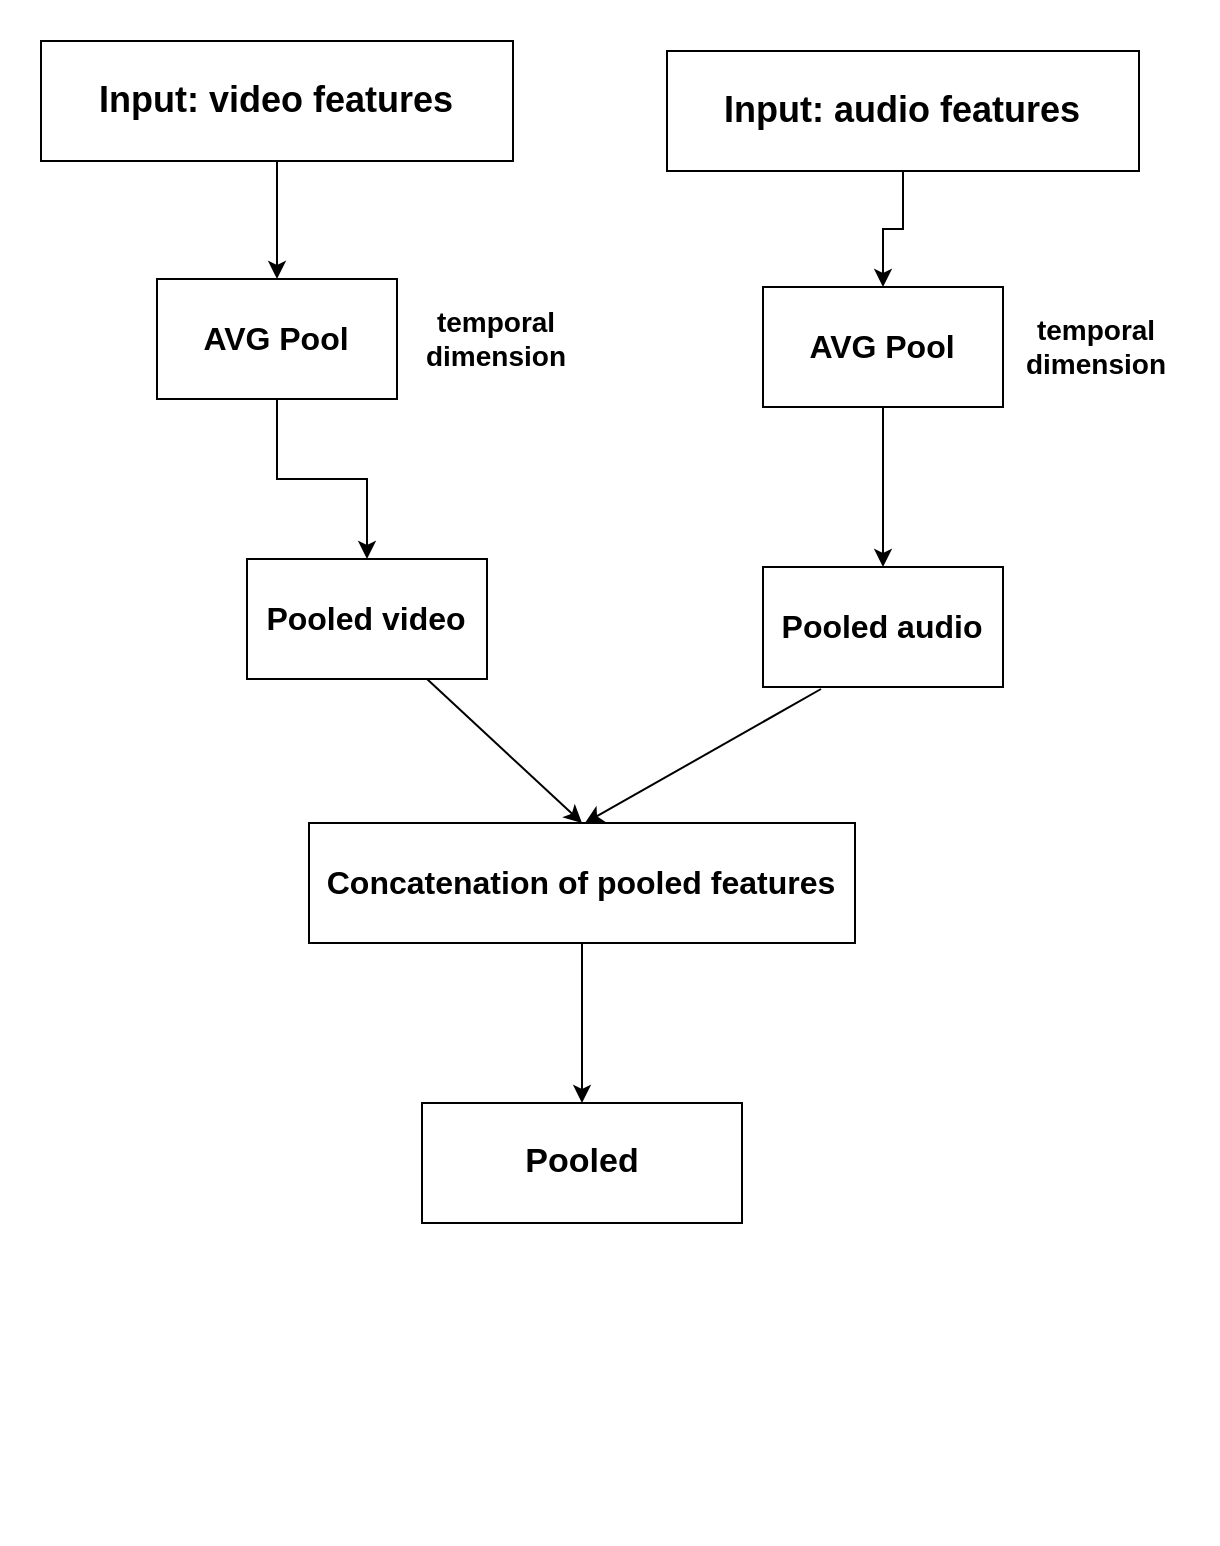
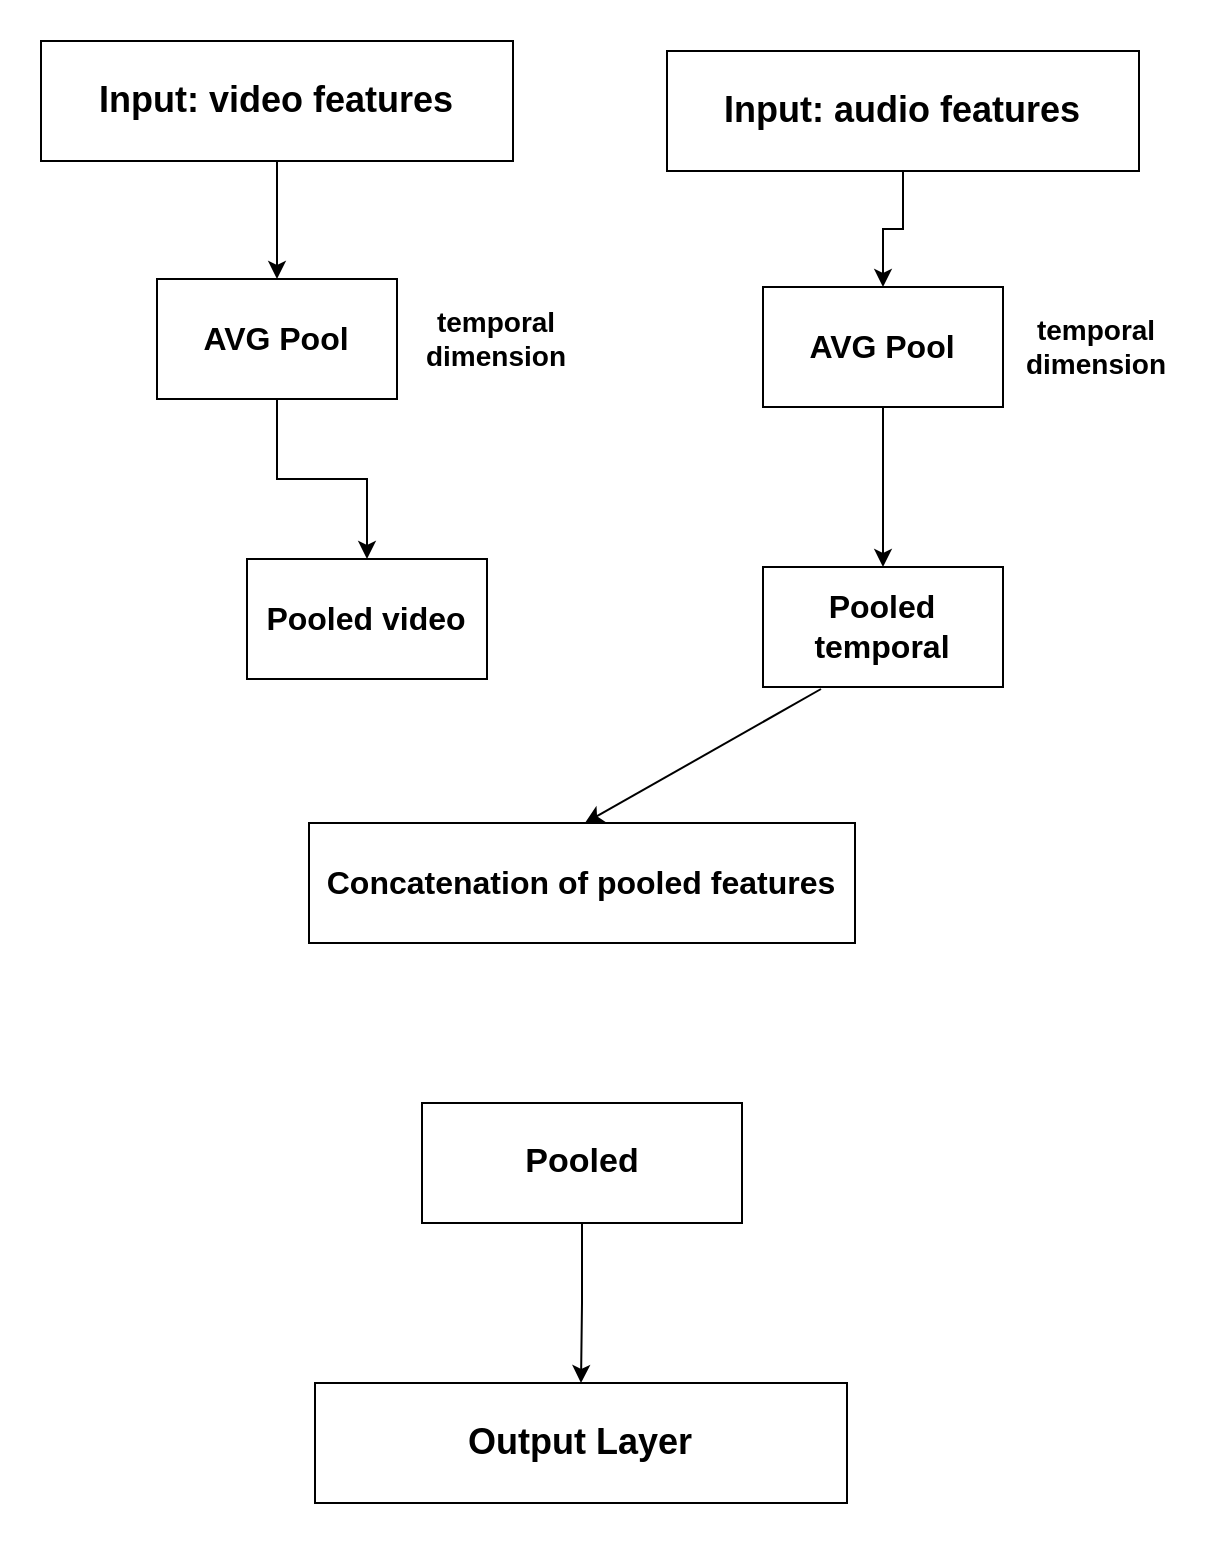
- <mxCell id="15" value="&lt;font style=&quot;font-size: 16px;&quot;&gt;&lt;b&gt;Pooled audio&lt;br&gt;&lt;/b&gt;&lt;/font&gt;" style="whiteSpace=wrap;html=1;rounded=0;" vertex="1" parent="1"><mxGeometry x="381" y="283" width="120" height="60" as="geometry" /></mxCell>
+ <mxCell id="15" value="&lt;font style=&quot;font-size: 16px;&quot;&gt;&lt;b&gt;Pooled temporal&lt;br&gt;&lt;/b&gt;&lt;/font&gt;" style="whiteSpace=wrap;html=1;rounded=0;" vertex="1" parent="1"><mxGeometry x="381" y="283" width="120" height="60" as="geometry" /></mxCell>
- <mxCell id="12" style="rounded=0;orthogonalLoop=1;jettySize=auto;html=1;exitX=0.75;exitY=1;exitDx=0;exitDy=0;entryX=0.5;entryY=0;entryDx=0;entryDy=0;" edge="1" parent="1" source="13" target="17"><mxGeometry relative="1" as="geometry" /></mxCell>
- <mxCell id="16" value="" style="edgeStyle=orthogonalEdgeStyle;rounded=0;orthogonalLoop=1;jettySize=auto;html=1;" edge="1" parent="1" source="17" target="19"><mxGeometry relative="1" as="geometry" /></mxCell>
+ <mxCell id="18" value="" style="edgeStyle=orthogonalEdgeStyle;rounded=0;orthogonalLoop=1;jettySize=auto;html=1;" edge="1" parent="1" source="19" target="20"><mxGeometry relative="1" as="geometry" /></mxCell>
+ <mxCell id="20" value="&lt;font style=&quot;font-size: 18px;&quot;&gt;&lt;b&gt;Output Layer&lt;br&gt;&lt;/b&gt;&lt;/font&gt;" style="rounded=0;whiteSpace=wrap;html=1;" vertex="1" parent="1"><mxGeometry x="157" y="691" width="266" height="60" as="geometry" /></mxCell>
